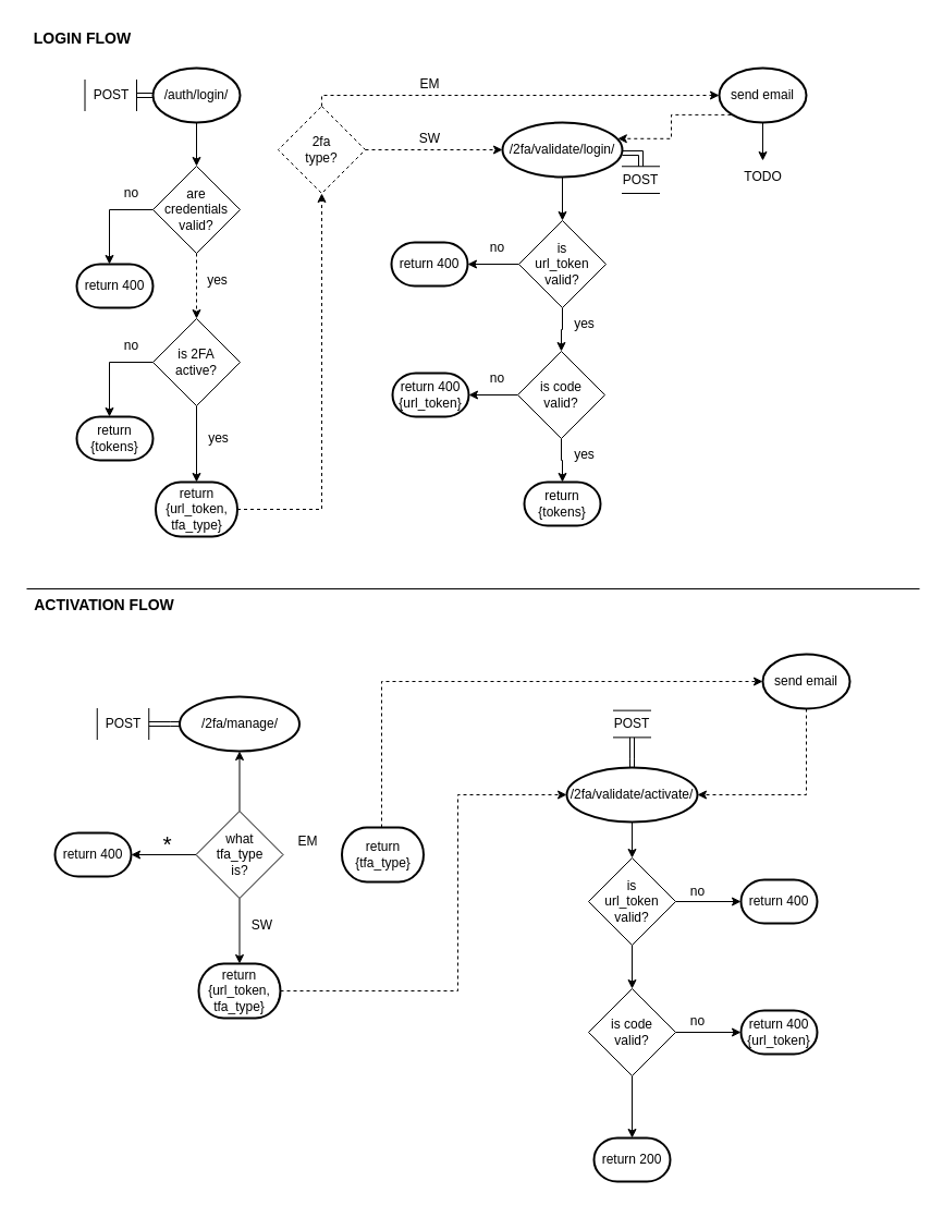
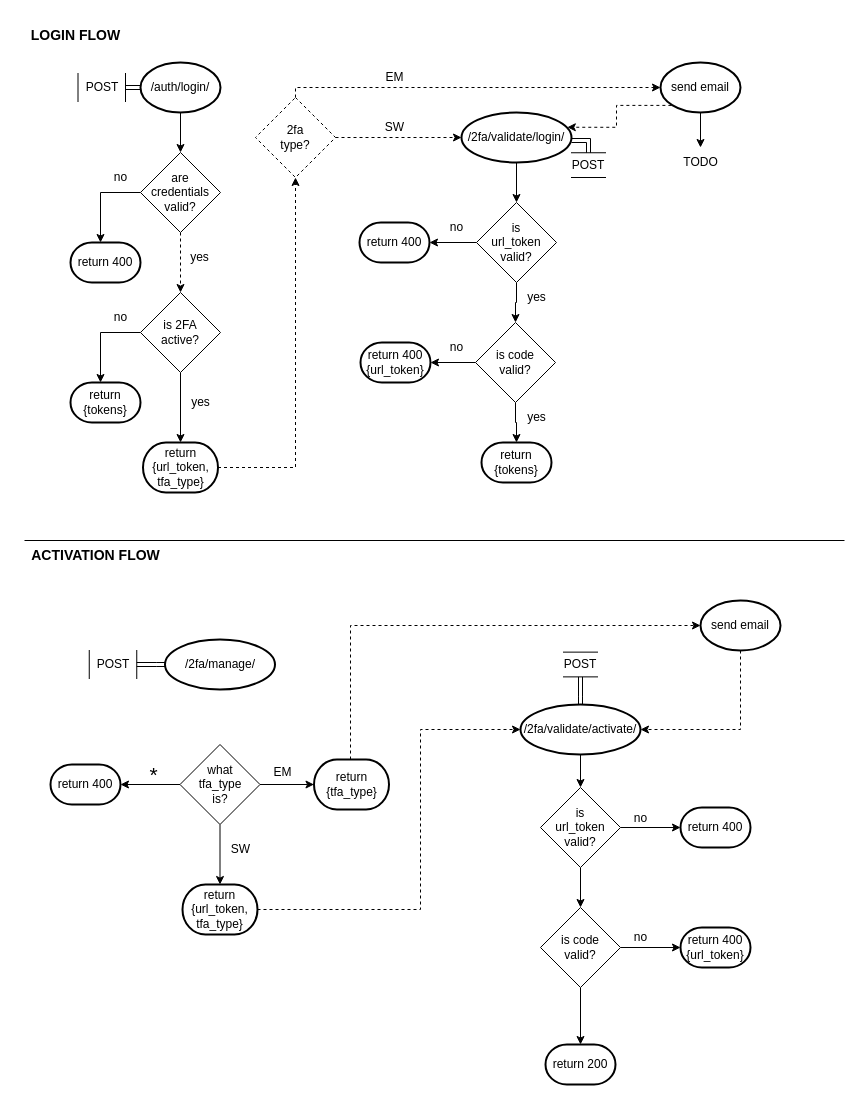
- <mxCell id="51" value="" style="edgeStyle=orthogonalEdgeStyle;rounded=0;orthogonalLoop=1;jettySize=auto;html=1;" parent="1" source="52" target="46" edge="1"><mxGeometry relative="1" as="geometry" /></mxCell>
+ <mxCell id="51" value="" style="edgeStyle=orthogonalEdgeStyle;rounded=0;orthogonalLoop=1;jettySize=auto;html=1;" parent="1" source="52" target="57" edge="1"><mxGeometry relative="1" as="geometry" /></mxCell>
